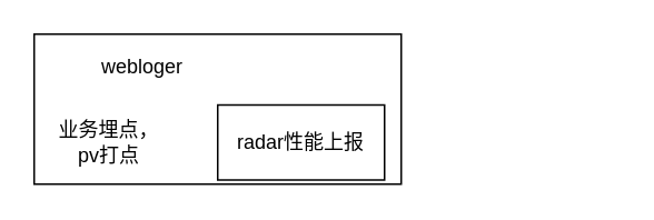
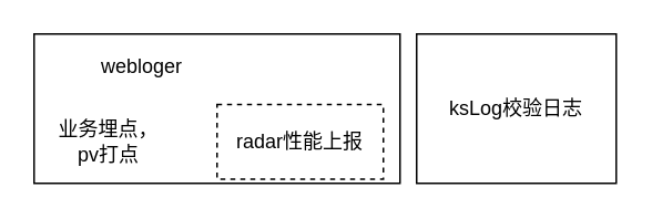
+ <mxCell id="6" value="ksLog校验日志" style="rounded=0;whiteSpace=wrap;html=1;" vertex="1" parent="1"><mxGeometry x="250" y="20" width="120" height="90" as="geometry" /></mxCell>
- <mxCell id="5" value="radar性能上报" style="rounded=0;whiteSpace=wrap;html=1;" vertex="1" parent="1"><mxGeometry x="130" y="62.5" width="100" height="45" as="geometry" /></mxCell>
+ <mxCell id="5" value="radar性能上报" style="rounded=0;whiteSpace=wrap;html=1;dashed=1;" vertex="1" parent="1"><mxGeometry x="130" y="62.5" width="100" height="45" as="geometry" /></mxCell>
